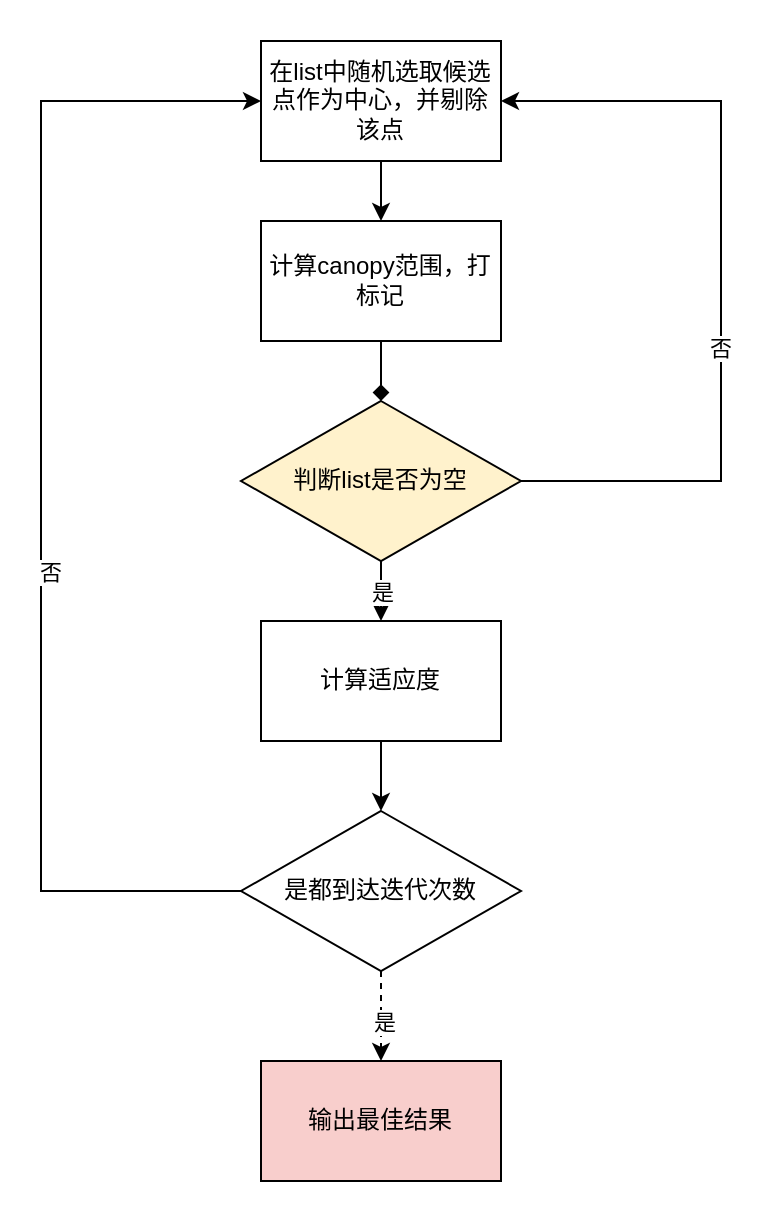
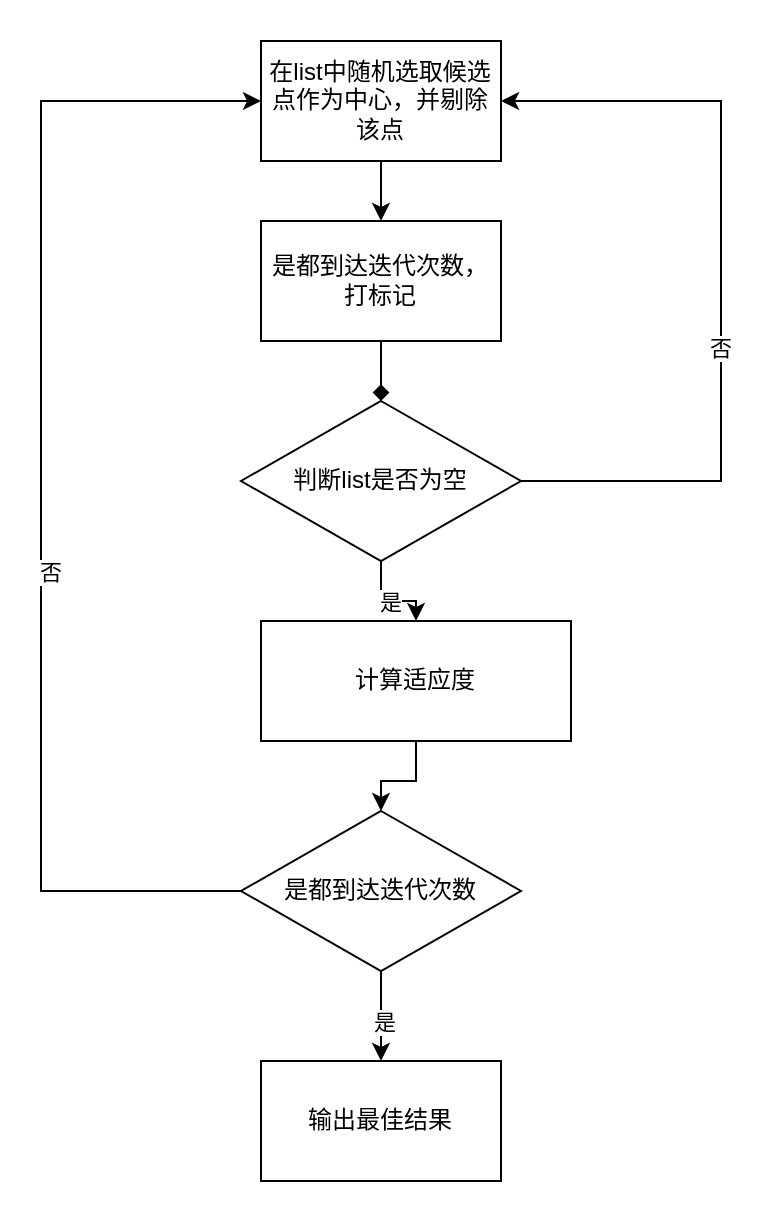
- <mxCell id="5" value="计算canopy范围，打标记" style="whiteSpace=wrap;html=1;rounded=0;" vertex="1" parent="1"><mxGeometry x="130" y="110" width="120" height="60" as="geometry" /></mxCell>
+ <mxCell id="5" value="是都到达迭代次数，打标记" style="whiteSpace=wrap;html=1;rounded=0;" vertex="1" parent="1"><mxGeometry x="130" y="110" width="120" height="60" as="geometry" /></mxCell>
- <mxCell id="10" value="判断list是否为空" style="rhombus;whiteSpace=wrap;html=1;rounded=0;fillColor=#fff2cc;" vertex="1" parent="1"><mxGeometry x="120" y="200" width="140" height="80" as="geometry" /></mxCell>
+ <mxCell id="10" value="判断list是否为空" style="rhombus;whiteSpace=wrap;html=1;rounded=0;" vertex="1" parent="1"><mxGeometry x="120" y="200" width="140" height="80" as="geometry" /></mxCell>
- <mxCell id="12" value="&lt;div&gt;计算适应度&lt;/div&gt;" style="whiteSpace=wrap;html=1;rounded=0;" vertex="1" parent="1"><mxGeometry x="130" y="310" width="120" height="60" as="geometry" /></mxCell>
+ <mxCell id="12" value="&lt;div&gt;计算适应度&lt;/div&gt;" style="whiteSpace=wrap;html=1;rounded=0;" vertex="1" parent="1"><mxGeometry x="130" y="310" width="155" height="60" as="geometry" /></mxCell>
- <mxCell id="15" value="" style="edgeStyle=orthogonalEdgeStyle;rounded=0;orthogonalLoop=1;jettySize=auto;html=1;dashed=1;" edge="1" parent="1" source="17" target="18"><mxGeometry relative="1" as="geometry" /></mxCell>
+ <mxCell id="15" value="" style="edgeStyle=orthogonalEdgeStyle;rounded=0;orthogonalLoop=1;jettySize=auto;html=1;" edge="1" parent="1" source="17" target="18"><mxGeometry relative="1" as="geometry" /></mxCell>
- <mxCell id="18" value="输出最佳结果" style="whiteSpace=wrap;html=1;rounded=0;fillColor=#f8cecc;" vertex="1" parent="1"><mxGeometry x="130" y="530" width="120" height="60" as="geometry" /></mxCell>
+ <mxCell id="18" value="输出最佳结果" style="whiteSpace=wrap;html=1;rounded=0;" vertex="1" parent="1"><mxGeometry x="130" y="530" width="120" height="60" as="geometry" /></mxCell>
